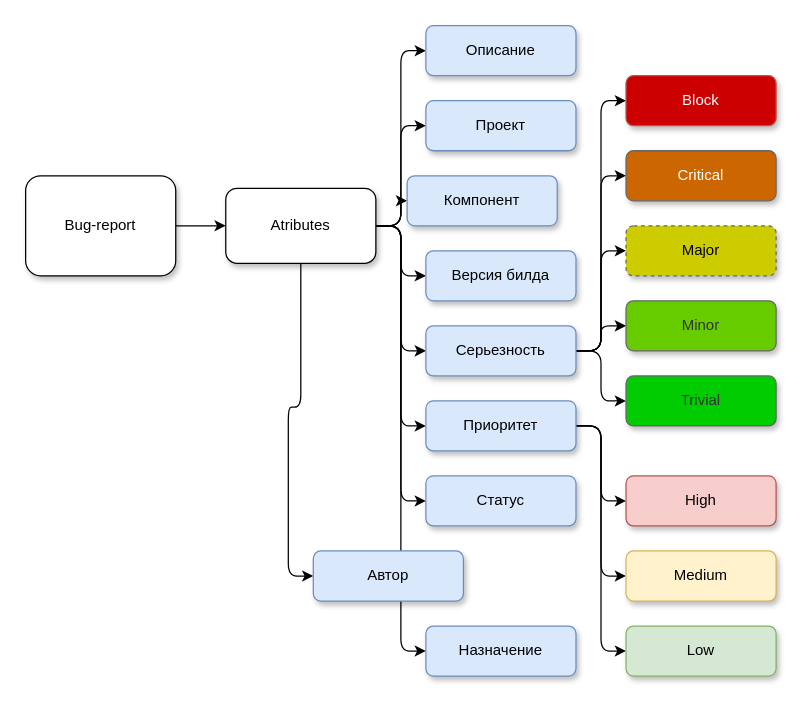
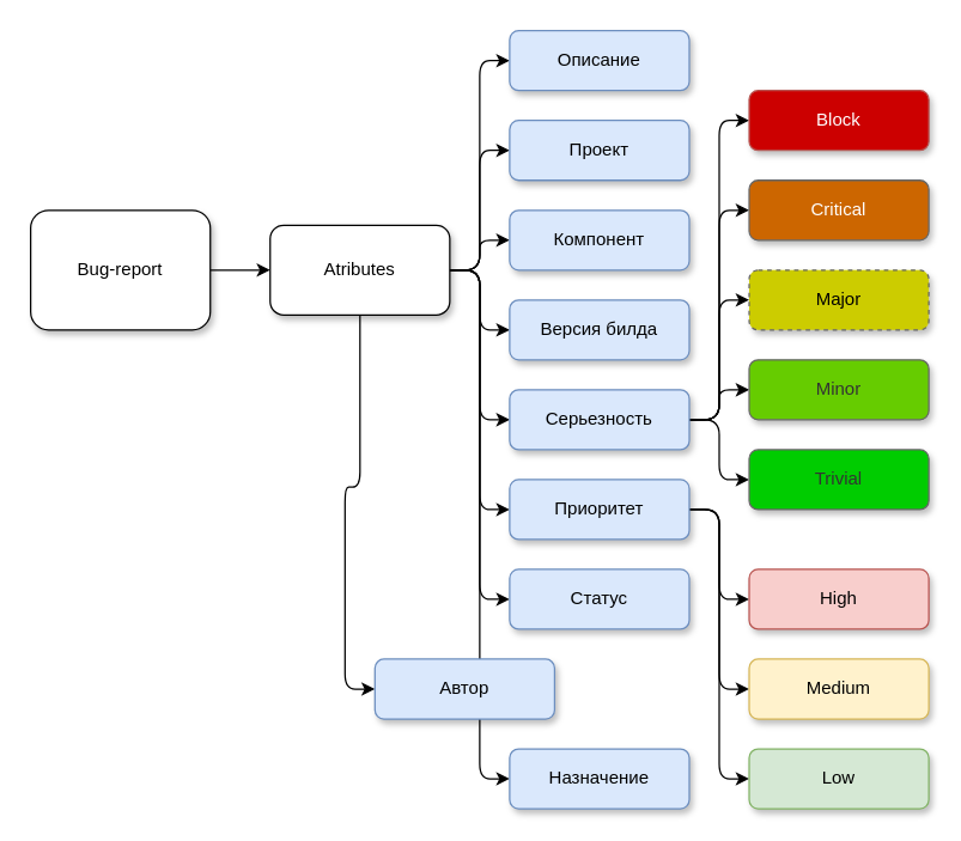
- <mxCell id="16" value="Компонент" style="rounded=1;whiteSpace=wrap;html=1;fillColor=#dae8fc;strokeColor=#6c8ebf;shadow=1;" vertex="1" parent="1"><mxGeometry x="325" y="140" width="120" height="40" as="geometry" /></mxCell>
+ <mxCell id="16" value="Компонент" style="rounded=1;whiteSpace=wrap;html=1;fillColor=#dae8fc;strokeColor=#6c8ebf;shadow=1;" vertex="1" parent="1"><mxGeometry x="340" y="140" width="120" height="40" as="geometry" /></mxCell>
